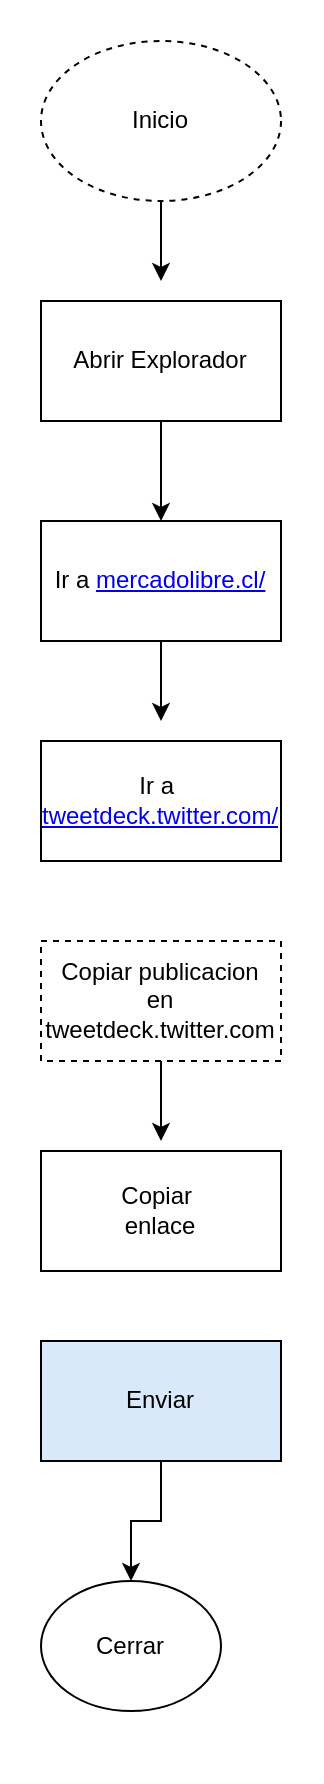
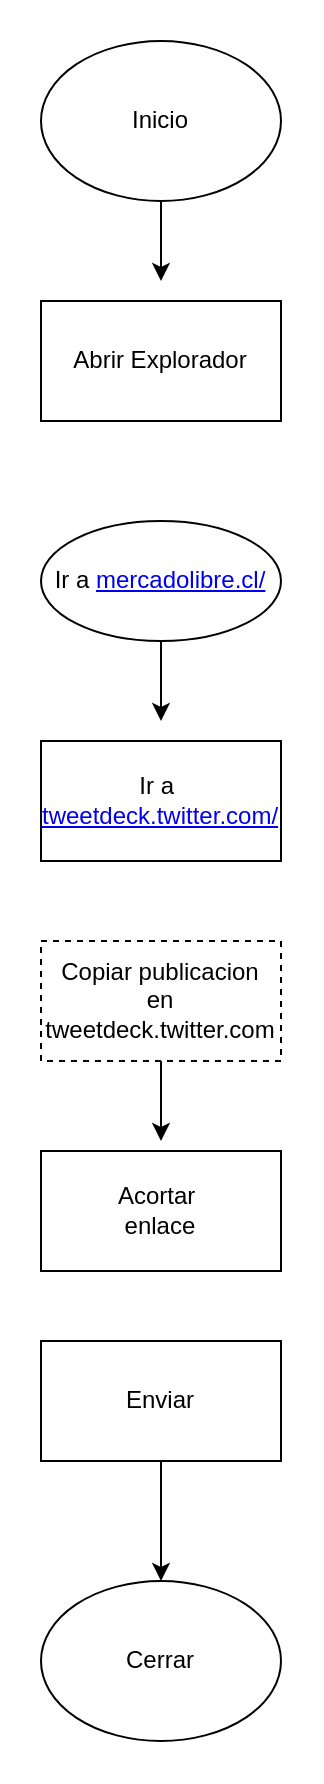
- <mxCell id="3" value="Inicio" style="ellipse;whiteSpace=wrap;html=1;dashed=1;" vertex="1" parent="1"><mxGeometry x="20" y="20" width="120" height="80" as="geometry" /></mxCell>
+ <mxCell id="3" value="Inicio" style="ellipse;whiteSpace=wrap;html=1;" vertex="1" parent="1"><mxGeometry x="20" y="20" width="120" height="80" as="geometry" /></mxCell>
- <mxCell id="4" style="edgeStyle=orthogonalEdgeStyle;rounded=0;orthogonalLoop=1;jettySize=auto;html=1;entryX=0.5;entryY=0;entryDx=0;entryDy=0;" edge="1" parent="1" source="5" target="7"><mxGeometry relative="1" as="geometry" /></mxCell>
- <mxCell id="7" value="Ir a&amp;nbsp;&lt;a href=&quot;https://www.mercadolibre.cl/&quot;&gt;mercadolibre.cl/&lt;/a&gt;&lt;br&gt;" style="rounded=0;whiteSpace=wrap;html=1;" vertex="1" parent="1"><mxGeometry x="20" y="260" width="120" height="60" as="geometry" /></mxCell>
+ <mxCell id="7" value="Ir a&amp;nbsp;&lt;a href=&quot;https://www.mercadolibre.cl/&quot;&gt;mercadolibre.cl/&lt;/a&gt;&lt;br&gt;" style="ellipse;whiteSpace=wrap;html=1;" vertex="1" parent="1"><mxGeometry x="20" y="260" width="120" height="60" as="geometry" /></mxCell>
- <mxCell id="11" value="Copiar&amp;nbsp;&lt;br&gt;enlace" style="rounded=0;whiteSpace=wrap;html=1;" vertex="1" parent="1"><mxGeometry x="20" y="575" width="120" height="60" as="geometry" /></mxCell>
+ <mxCell id="11" value="Acortar&amp;nbsp;&lt;br&gt;enlace" style="rounded=0;whiteSpace=wrap;html=1;" vertex="1" parent="1"><mxGeometry x="20" y="575" width="120" height="60" as="geometry" /></mxCell>
- <mxCell id="13" value="Enviar" style="rounded=0;whiteSpace=wrap;html=1;fillColor=#dae8fc;" vertex="1" parent="1"><mxGeometry x="20" y="670" width="120" height="60" as="geometry" /></mxCell>
+ <mxCell id="13" value="Enviar" style="rounded=0;whiteSpace=wrap;html=1;" vertex="1" parent="1"><mxGeometry x="20" y="670" width="120" height="60" as="geometry" /></mxCell>
- <mxCell id="14" value="Cerrar" style="ellipse;whiteSpace=wrap;html=1;" vertex="1" parent="1"><mxGeometry x="20" y="790" width="90" height="65" as="geometry" /></mxCell>
+ <mxCell id="14" value="Cerrar" style="ellipse;whiteSpace=wrap;html=1;" vertex="1" parent="1"><mxGeometry x="20" y="790" width="120" height="80" as="geometry" /></mxCell>
